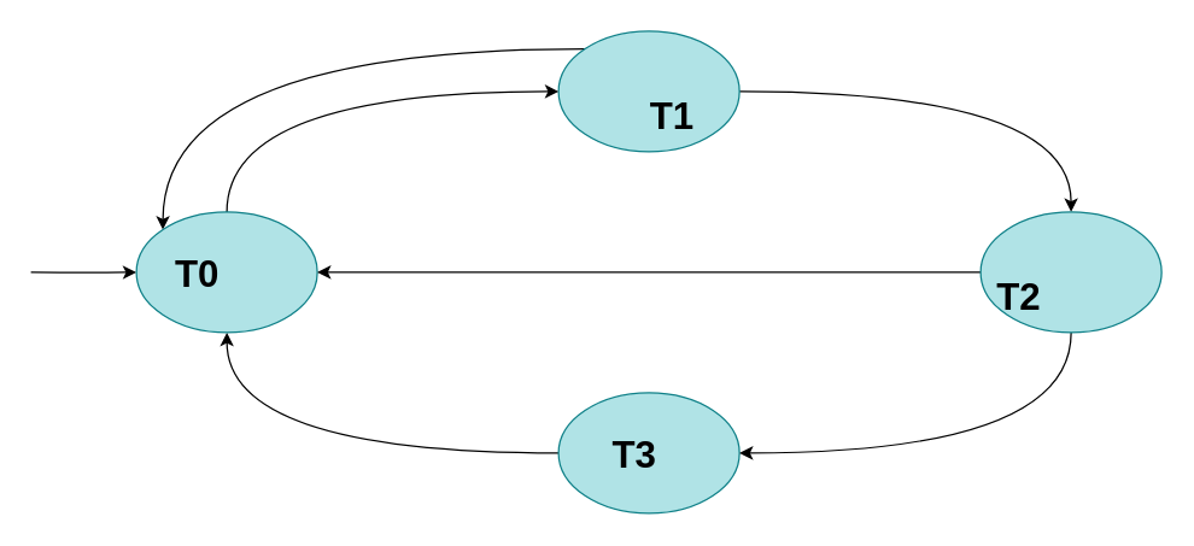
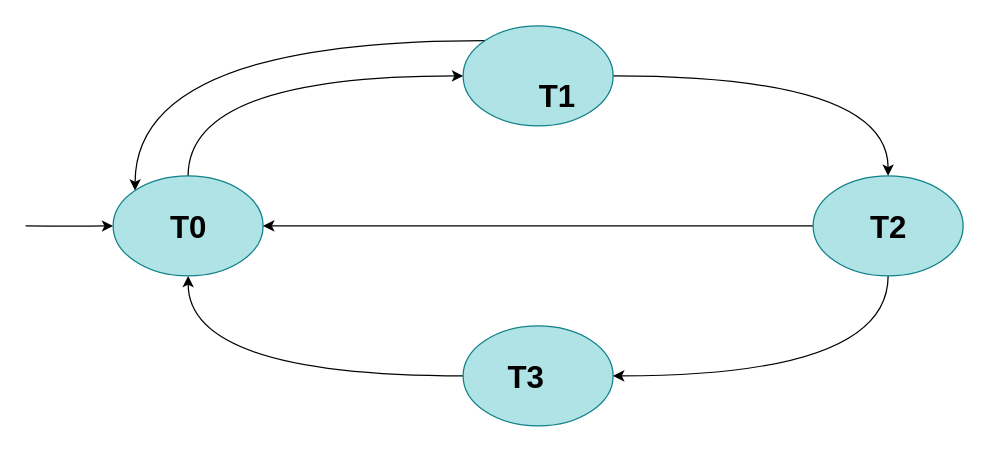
- <mxCell id="13" value="&lt;span style=&quot;font-size: 14px&quot;&gt;&lt;b style=&quot;font-size: 25px&quot;&gt;&lt;font color=&quot;#000000&quot;&gt;T0&lt;/font&gt;&lt;/b&gt;&lt;/span&gt;" style="text;html=1;resizable=0;autosize=1;align=center;verticalAlign=middle;points=[];fillColor=none;strokeColor=none;rounded=0;" vertex="1" parent="1"><mxGeometry x="110" y="170" width="40" height="20" as="geometry" /></mxCell>
+ <mxCell id="13" value="&lt;span style=&quot;font-size: 14px&quot;&gt;&lt;b style=&quot;font-size: 25px&quot;&gt;&lt;font color=&quot;#000000&quot;&gt;T0&lt;/font&gt;&lt;/b&gt;&lt;/span&gt;" style="text;html=1;resizable=0;autosize=1;align=center;verticalAlign=middle;points=[];fillColor=none;strokeColor=none;rounded=0;" vertex="1" parent="1"><mxGeometry x="130" y="170" width="40" height="20" as="geometry" /></mxCell>
- <mxCell id="16" value="&lt;span style=&quot;font-size: 14px&quot;&gt;&lt;b style=&quot;font-size: 25px&quot;&gt;&lt;font color=&quot;#000000&quot;&gt;T2&lt;/font&gt;&lt;/b&gt;&lt;/span&gt;" style="text;html=1;resizable=0;autosize=1;align=center;verticalAlign=middle;points=[];fillColor=none;strokeColor=none;rounded=0;" vertex="1" parent="1"><mxGeometry x="655" y="185" width="40" height="20" as="geometry" /></mxCell>
+ <mxCell id="16" value="&lt;span style=&quot;font-size: 14px&quot;&gt;&lt;b style=&quot;font-size: 25px&quot;&gt;&lt;font color=&quot;#000000&quot;&gt;T2&lt;/font&gt;&lt;/b&gt;&lt;/span&gt;" style="text;html=1;resizable=0;autosize=1;align=center;verticalAlign=middle;points=[];fillColor=none;strokeColor=none;rounded=0;" vertex="1" parent="1"><mxGeometry x="690" y="170" width="40" height="20" as="geometry" /></mxCell>
